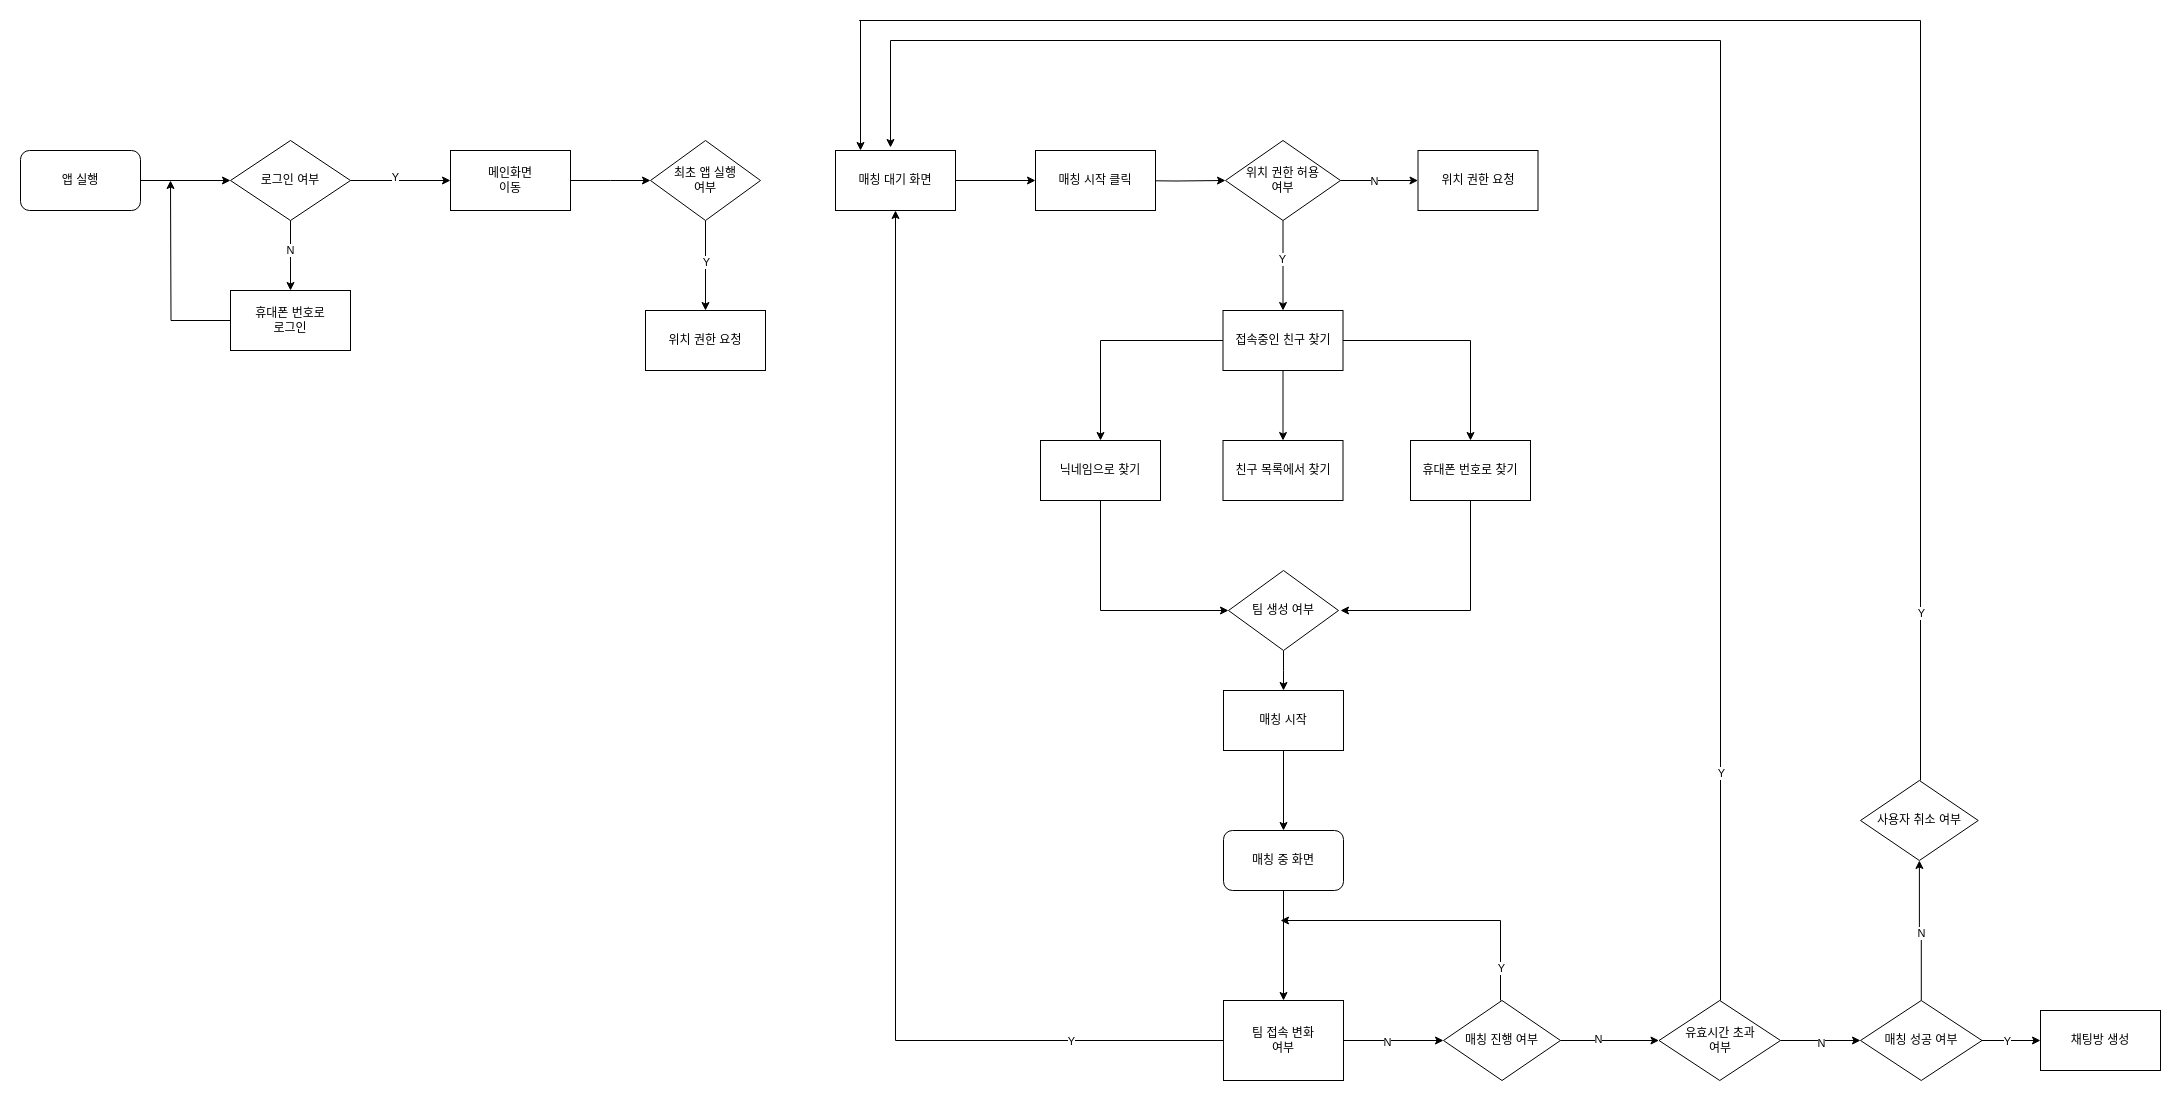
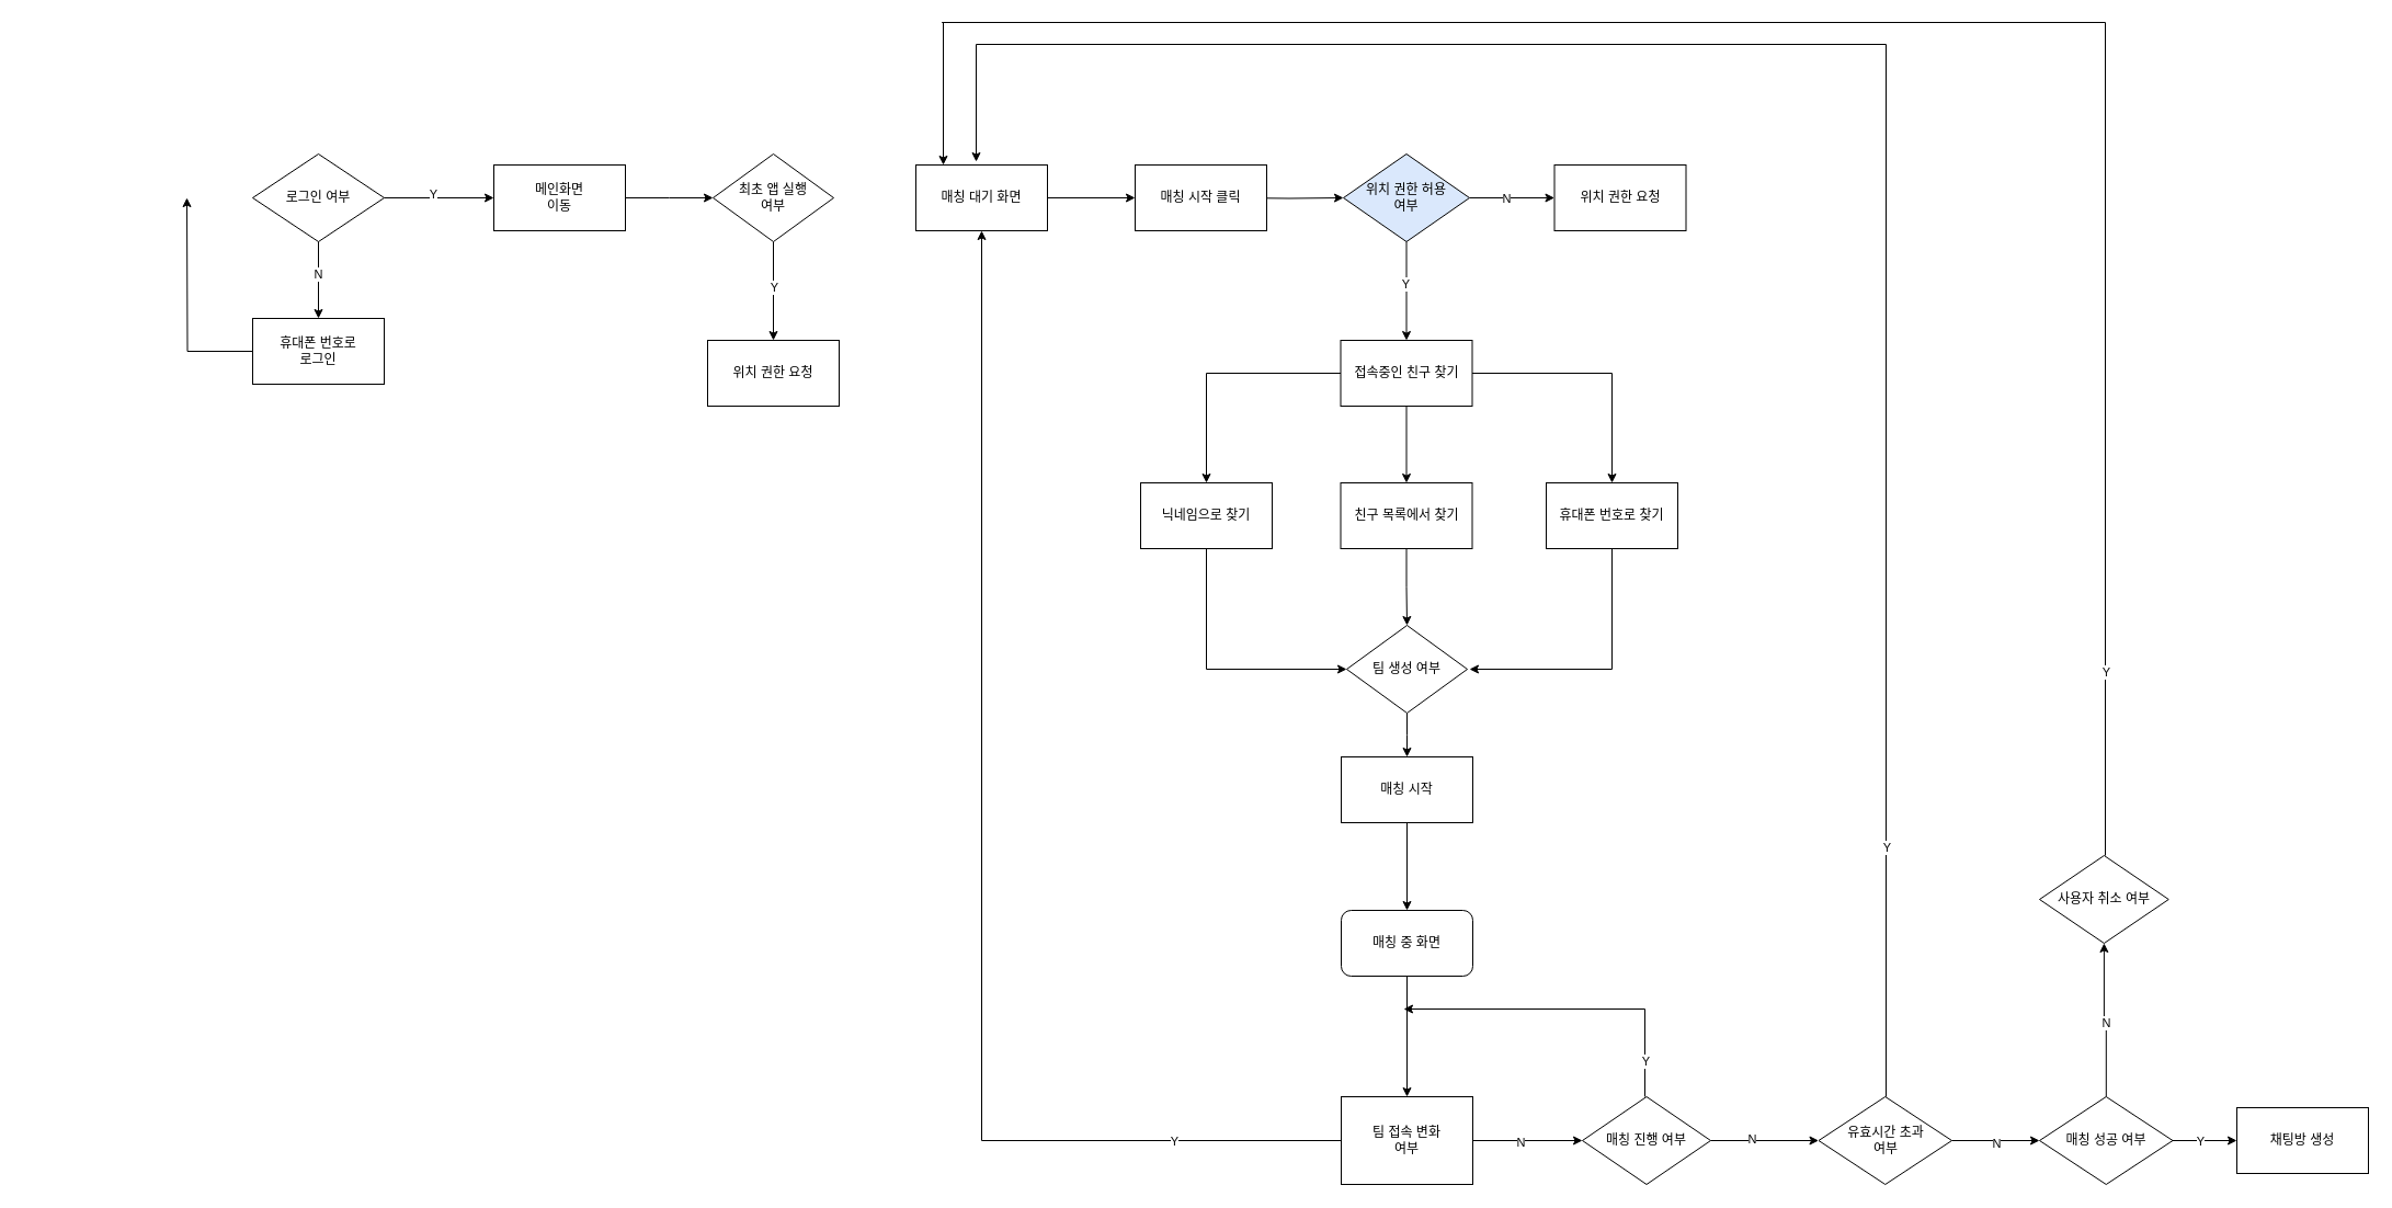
- <mxCell id="3" value="앱 실행" style="rounded=1;whiteSpace=wrap;html=1;" parent="1" vertex="1"><mxGeometry x="20" y="150" width="120" height="60" as="geometry" /></mxCell>
- <mxCell id="2" style="edgeStyle=orthogonalEdgeStyle;rounded=0;orthogonalLoop=1;jettySize=auto;html=1;entryX=0;entryY=0.5;entryDx=0;entryDy=0;" parent="1" source="3" target="4" edge="1"><mxGeometry relative="1" as="geometry" /></mxCell>
- <mxCell id="24" value="위치 권한 허용&lt;br&gt;여부" style="rhombus;whiteSpace=wrap;html=1;" vertex="1" parent="1"><mxGeometry x="1225" y="140" width="115" height="80" as="geometry" /></mxCell>
+ <mxCell id="24" value="위치 권한 허용&lt;br&gt;여부" style="rhombus;whiteSpace=wrap;html=1;fillColor=#dae8fc;" vertex="1" parent="1"><mxGeometry x="1225" y="140" width="115" height="80" as="geometry" /></mxCell>
+ <mxCell id="30" style="edgeStyle=orthogonalEdgeStyle;rounded=0;orthogonalLoop=1;jettySize=auto;html=1;entryX=0.5;entryY=0;entryDx=0;entryDy=0;" edge="1" parent="1" source="31" target="35"><mxGeometry relative="1" as="geometry" /></mxCell>
